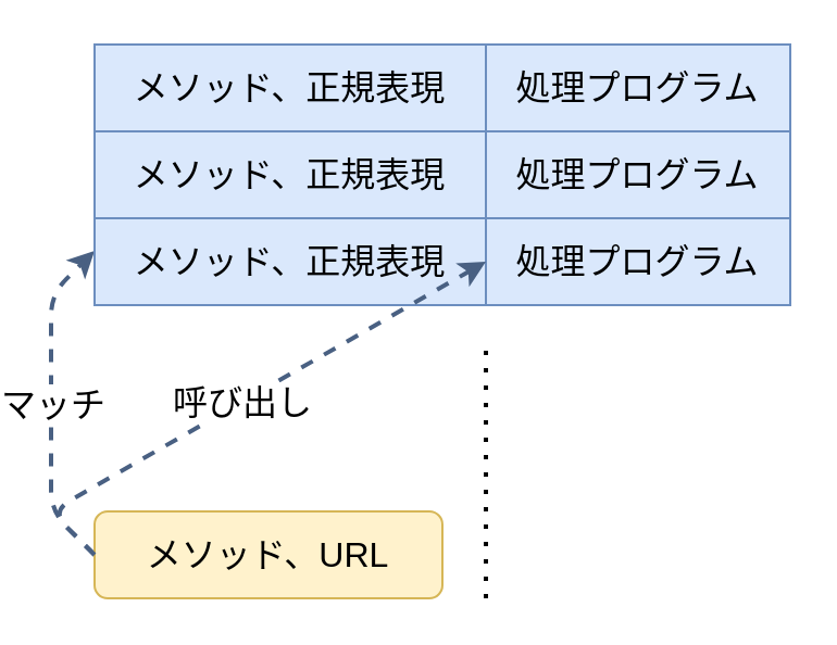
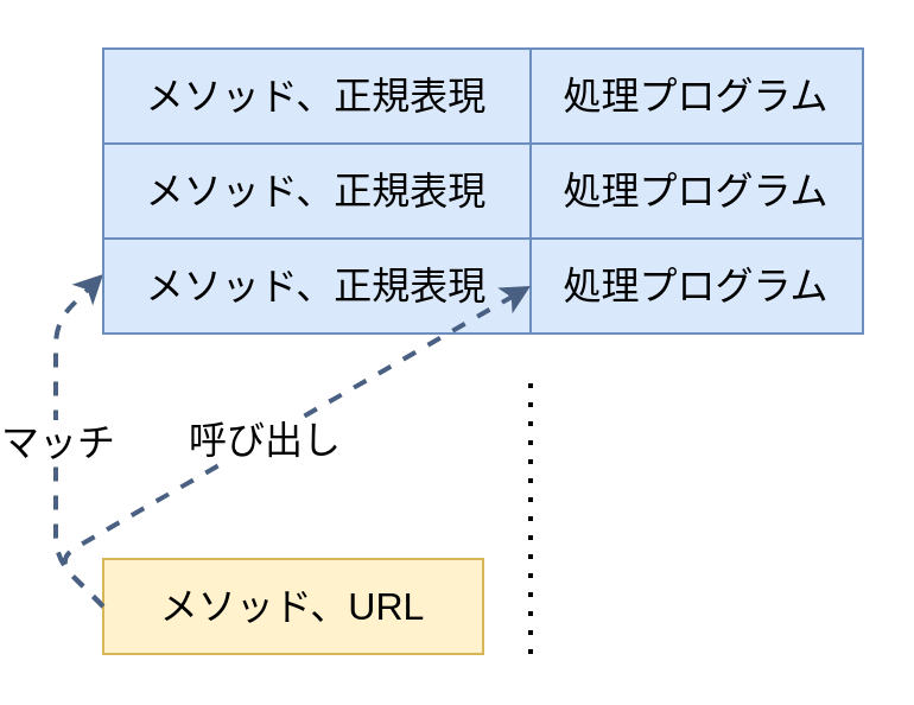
- <mxCell id="8" value="&lt;font style=&quot;font-size: 16px&quot;&gt;メソッド、URL&lt;/font&gt;" style="whiteSpace=wrap;html=1;fillColor=#fff2cc;strokeColor=#d6b656;rounded=1;" parent="1" vertex="1"><mxGeometry x="40" y="235" width="160" height="40" as="geometry" /></mxCell>
+ <mxCell id="8" value="&lt;font style=&quot;font-size: 16px&quot;&gt;メソッド、URL&lt;/font&gt;" style="rounded=0;whiteSpace=wrap;html=1;fillColor=#fff2cc;strokeColor=#d6b656;" parent="1" vertex="1"><mxGeometry x="40" y="235" width="160" height="40" as="geometry" /></mxCell>
